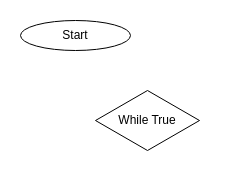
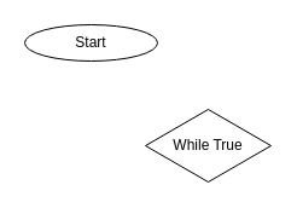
- <mxCell id="3" value="While True" style="rhombus;whiteSpace=wrap;html=1;" vertex="1" parent="1"><mxGeometry x="95" y="90" width="104" height="60" as="geometry" /></mxCell>
+ <mxCell id="3" value="While True" style="rhombus;whiteSpace=wrap;html=1;" vertex="1" parent="1"><mxGeometry x="120" y="90" width="104" height="60" as="geometry" /></mxCell>
